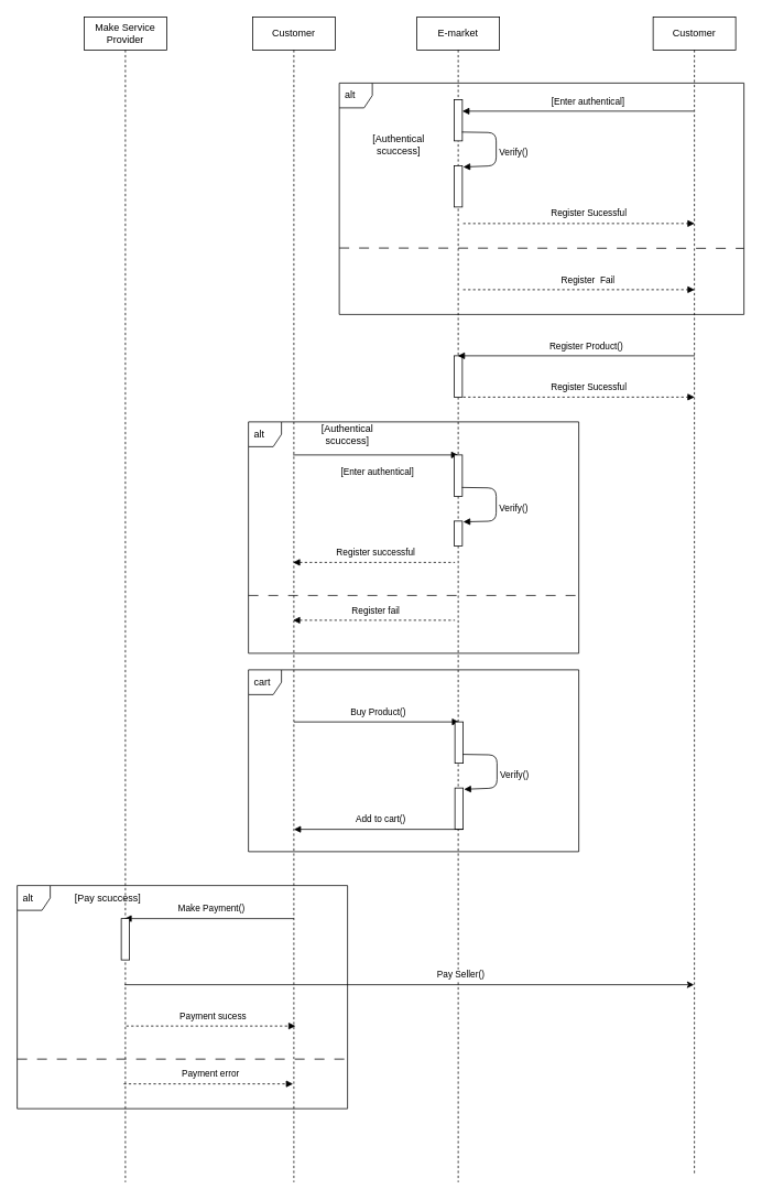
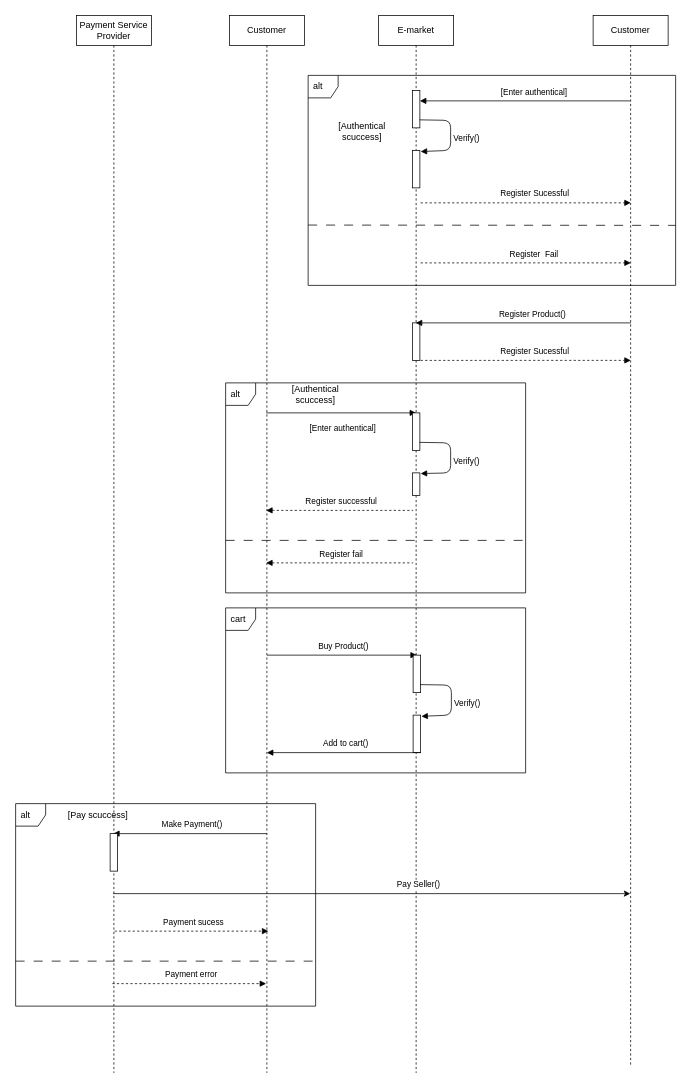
- <mxCell id="45" value="Make Service Provider" style="shape=umlLifeline;perimeter=lifelinePerimeter;whiteSpace=wrap;html=1;container=1;collapsible=0;recursiveResize=0;outlineConnect=0;" parent="1" vertex="1"><mxGeometry x="101" y="20" width="100" height="1410" as="geometry" /></mxCell>
+ <mxCell id="45" value="Payment Service Provider" style="shape=umlLifeline;perimeter=lifelinePerimeter;whiteSpace=wrap;html=1;container=1;collapsible=0;recursiveResize=0;outlineConnect=0;" parent="1" vertex="1"><mxGeometry x="101" y="20" width="100" height="1410" as="geometry" /></mxCell>
